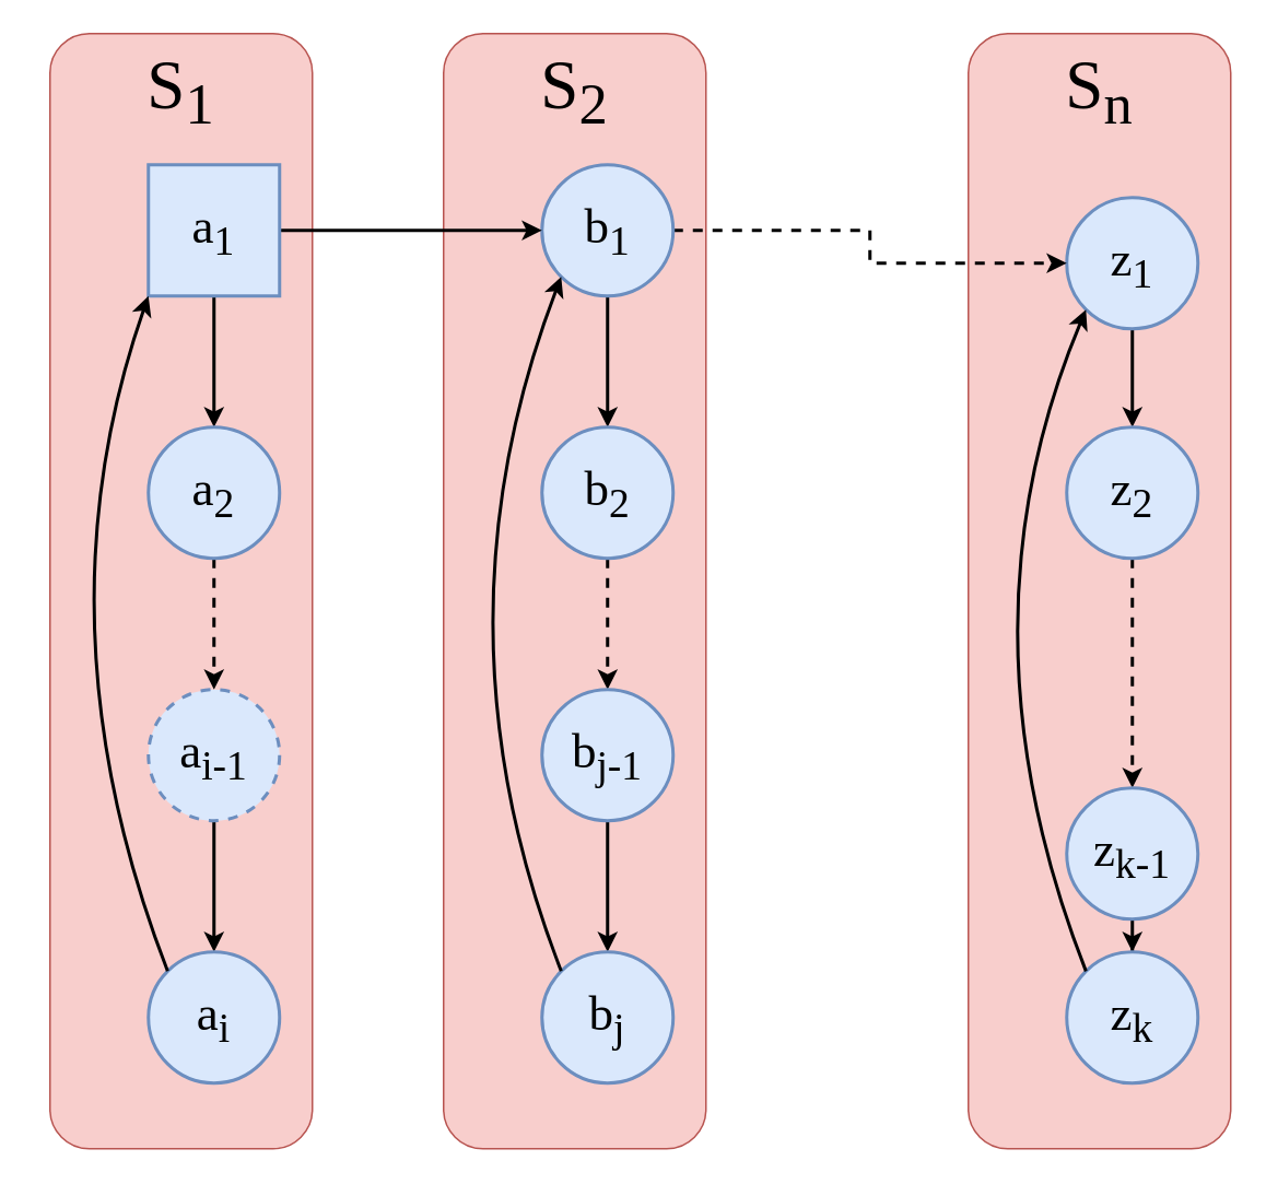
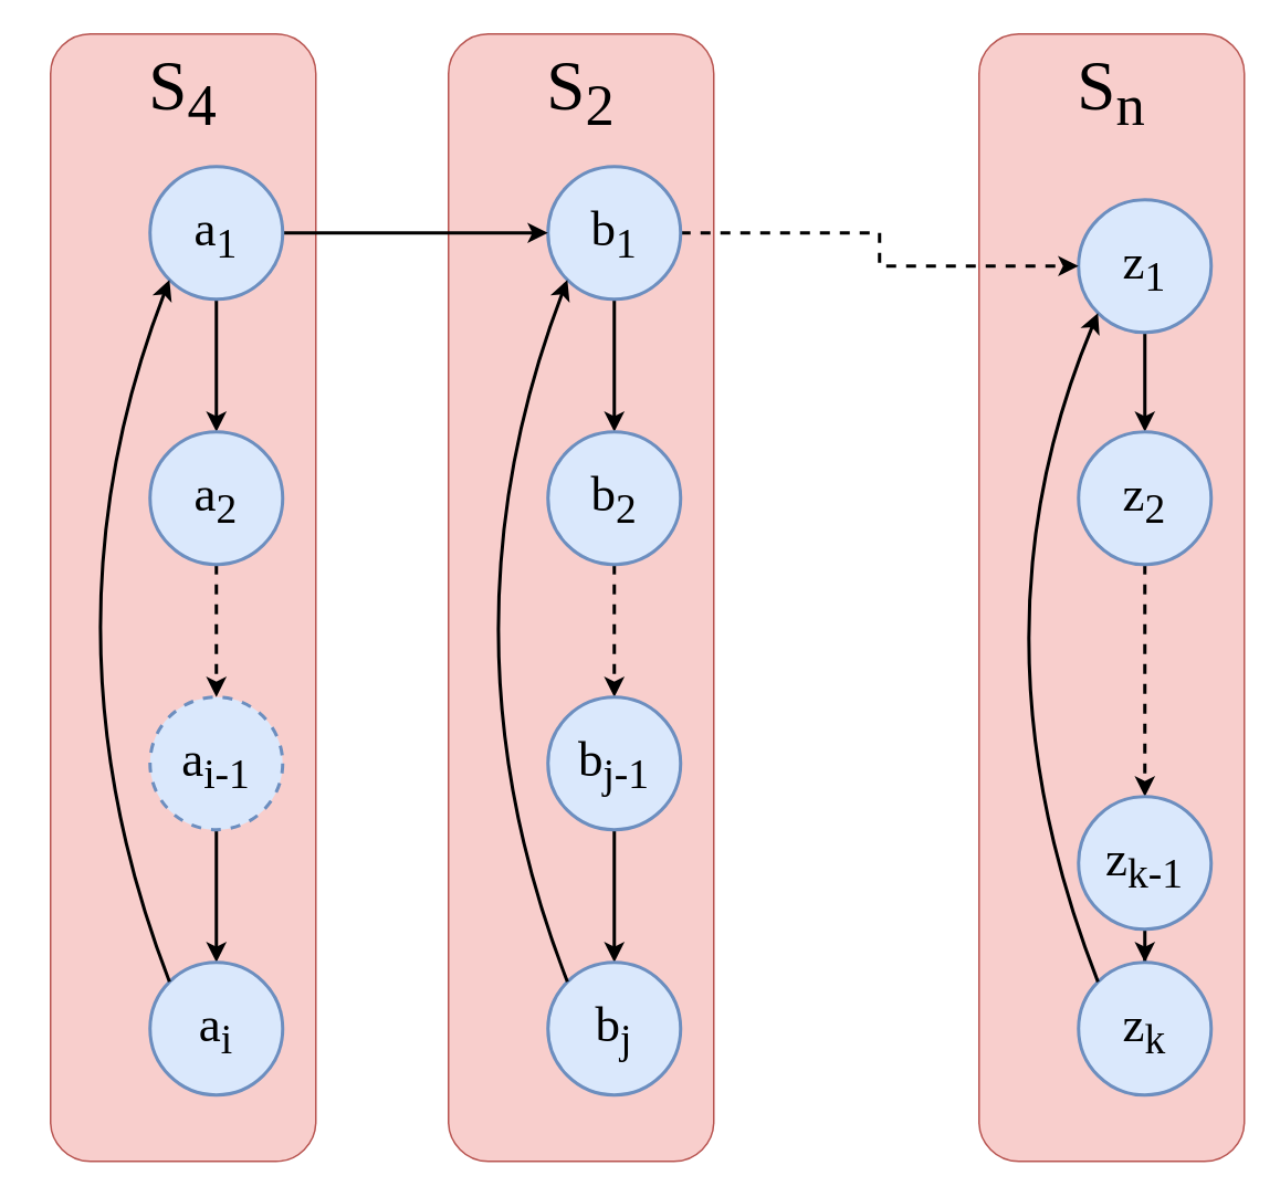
- <mxCell id="4" value="&lt;font style=&quot;font-size: 42px&quot;&gt;S&lt;sub&gt;1&lt;/sub&gt;&lt;/font&gt;" style="rounded=1;whiteSpace=wrap;html=1;fillColor=#f8cecc;strokeColor=#b85450;verticalAlign=top;fontSize=42;fontFamily=Times New Roman;" parent="1" vertex="1"><mxGeometry x="30" y="20" width="160" height="680" as="geometry" /></mxCell>
+ <mxCell id="4" value="&lt;font style=&quot;font-size: 42px&quot;&gt;S&lt;sub&gt;4&lt;/sub&gt;&lt;/font&gt;" style="rounded=1;whiteSpace=wrap;html=1;fillColor=#f8cecc;strokeColor=#b85450;verticalAlign=top;fontSize=42;fontFamily=Times New Roman;" parent="1" vertex="1"><mxGeometry x="30" y="20" width="160" height="680" as="geometry" /></mxCell>
- <mxCell id="22" value="a&lt;sub&gt;&lt;font style=&quot;font-size: 25px&quot;&gt;1&lt;/font&gt;&lt;/sub&gt;" style="whiteSpace=wrap;html=1;aspect=fixed;spacingTop=0;strokeWidth=2;fillColor=#dae8fc;strokeColor=#6c8ebf;fontSize=30;fontFamily=Times New Roman;rounded=0;" parent="1" vertex="1"><mxGeometry x="90" y="100" width="80" height="80" as="geometry" /></mxCell>
+ <mxCell id="22" value="a&lt;sub&gt;&lt;font style=&quot;font-size: 25px&quot;&gt;1&lt;/font&gt;&lt;/sub&gt;" style="ellipse;whiteSpace=wrap;html=1;aspect=fixed;spacingTop=0;strokeWidth=2;fillColor=#dae8fc;strokeColor=#6c8ebf;fontSize=30;fontFamily=Times New Roman;" parent="1" vertex="1"><mxGeometry x="90" y="100" width="80" height="80" as="geometry" /></mxCell>
